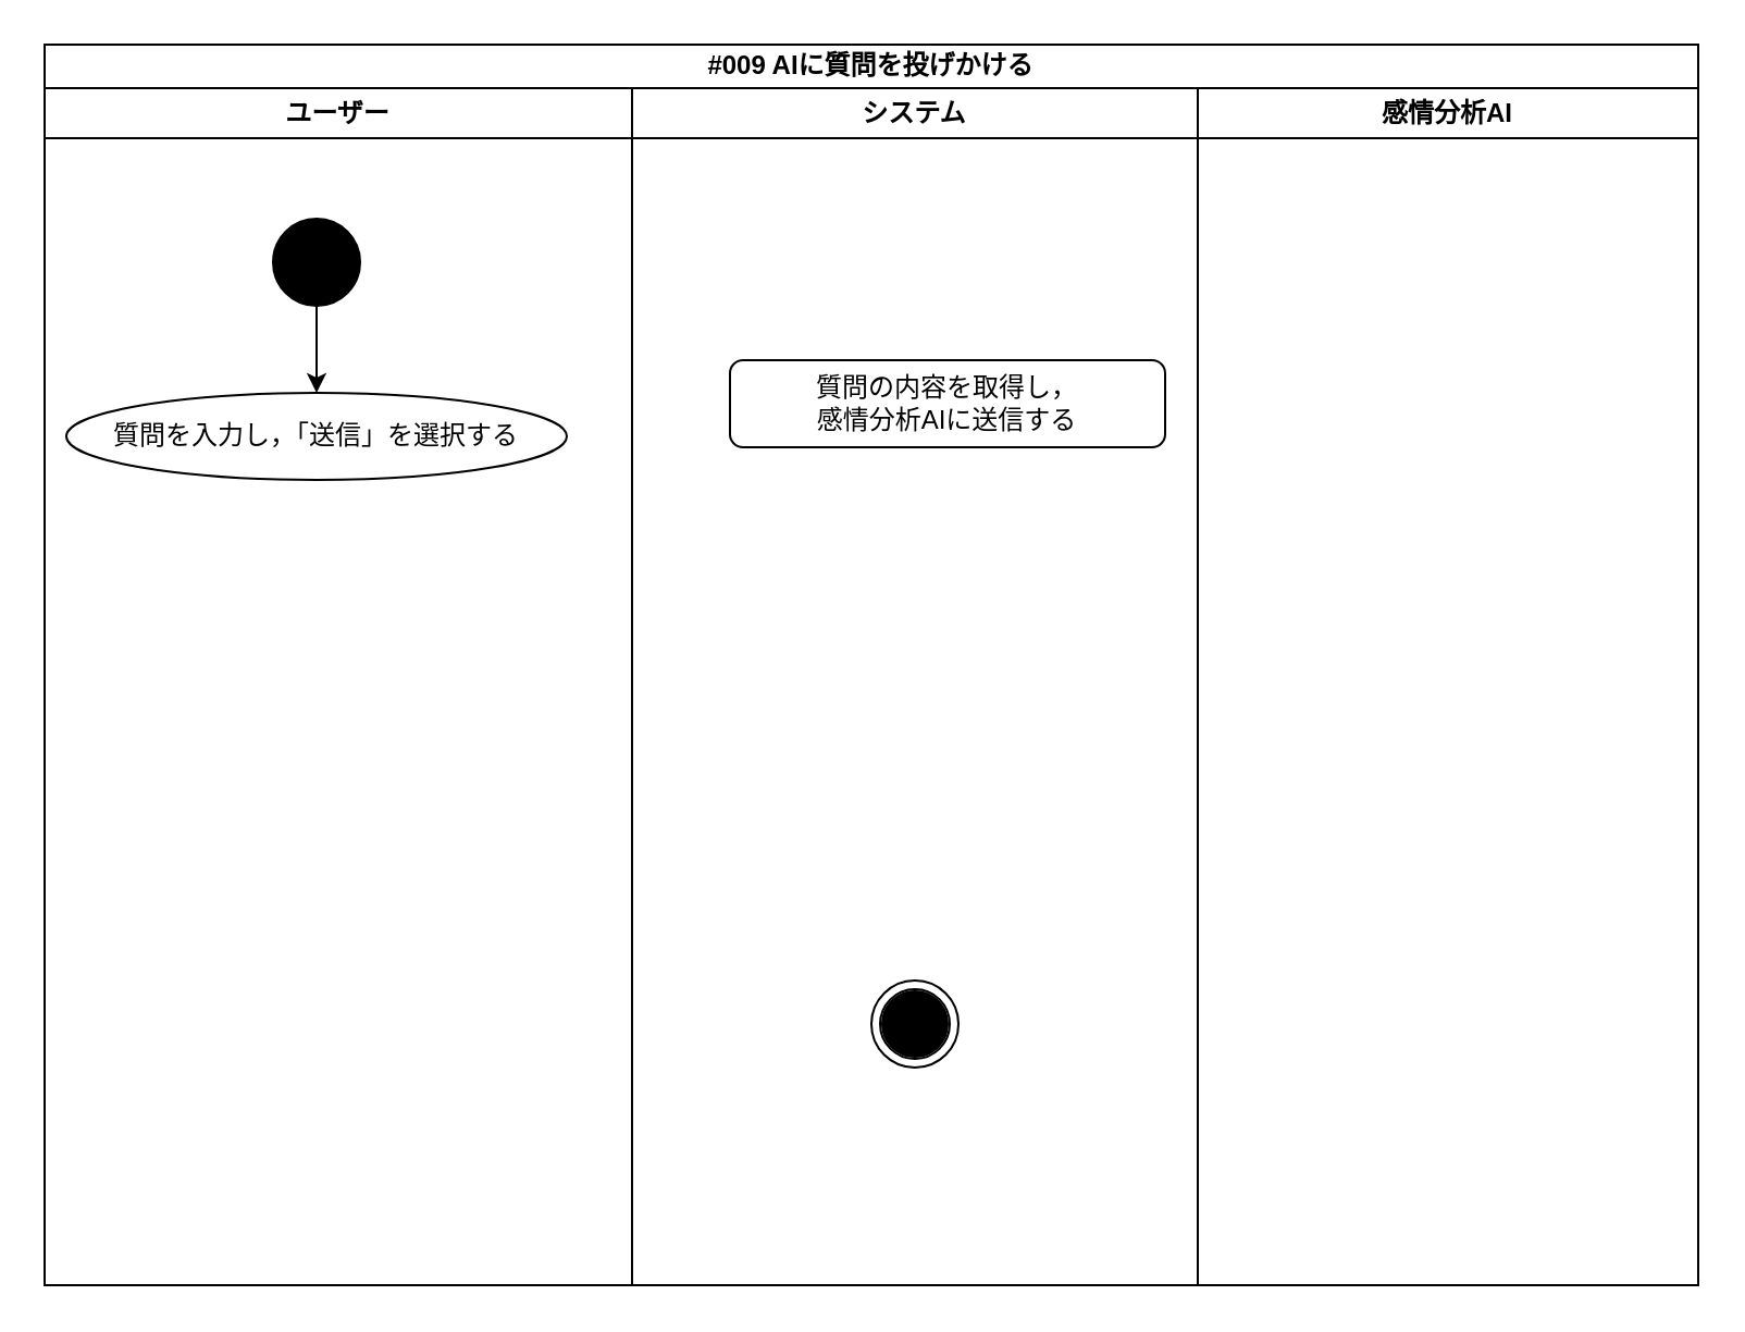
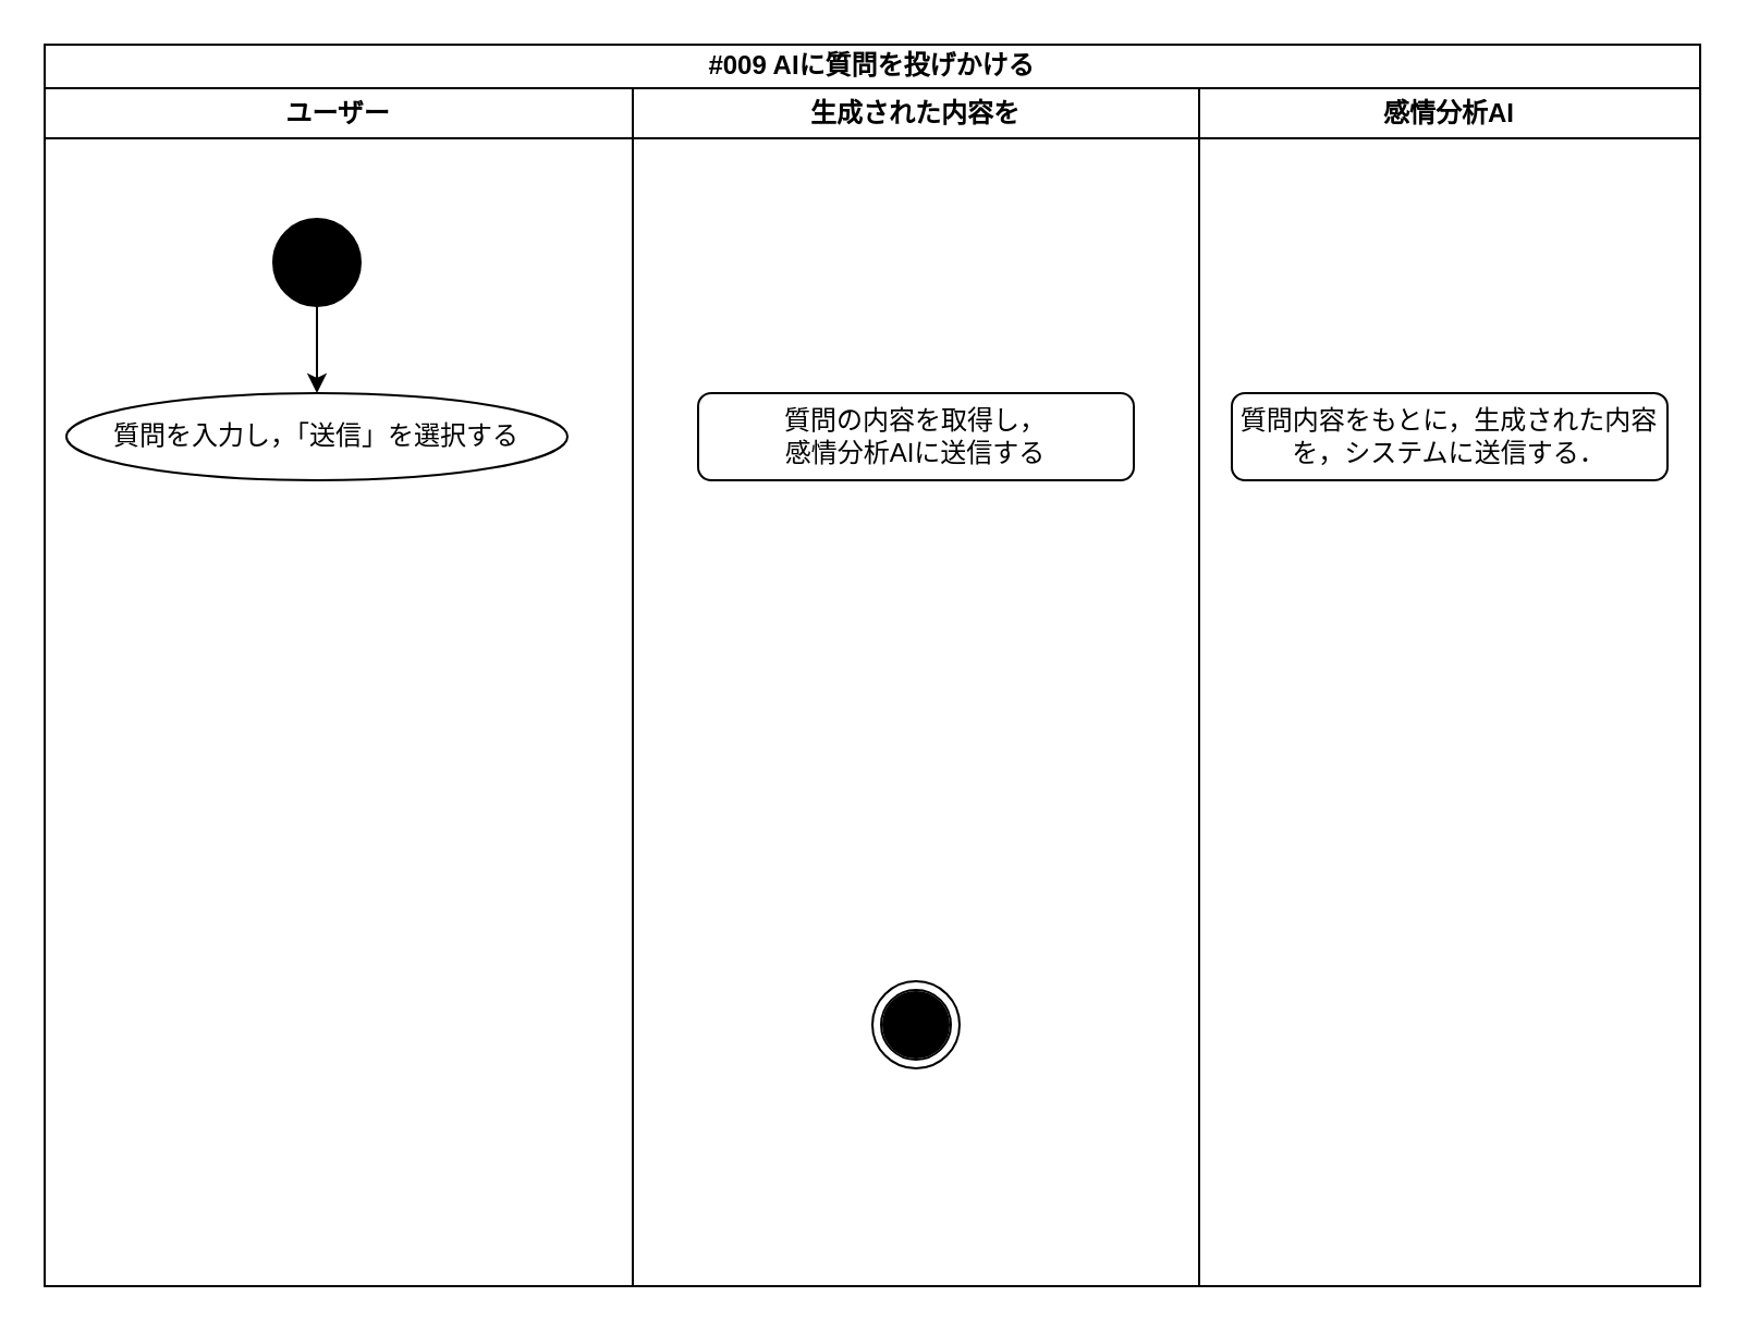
- <mxCell id="7" value="システム" style="swimlane;whiteSpace=wrap;html=1;" parent="2" vertex="1"><mxGeometry x="270" y="20" width="260" height="550" as="geometry"><mxRectangle x="320" y="20" width="90" height="30" as="alternateBounds" /></mxGeometry></mxCell>
+ <mxCell id="7" value="生成された内容を" style="swimlane;whiteSpace=wrap;html=1;" parent="2" vertex="1"><mxGeometry x="270" y="20" width="260" height="550" as="geometry"><mxRectangle x="320" y="20" width="90" height="30" as="alternateBounds" /></mxGeometry></mxCell>
- <mxCell id="8" value="質問の内容を取得し，&lt;br&gt;感情分析AIに送信する" style="rounded=1;whiteSpace=wrap;html=1;fillColor=none;" parent="7" vertex="1"><mxGeometry x="45" y="125" width="200" height="40" as="geometry" /></mxCell>
+ <mxCell id="8" value="質問の内容を取得し，&lt;br&gt;感情分析AIに送信する" style="rounded=1;whiteSpace=wrap;html=1;fillColor=none;" parent="7" vertex="1"><mxGeometry x="30" y="140" width="200" height="40" as="geometry" /></mxCell>
+ <mxCell id="14" value="質問内容をもとに，生成された内容を，システムに送信する．" style="rounded=1;whiteSpace=wrap;html=1;fillColor=none;" vertex="1" parent="13"><mxGeometry x="15" y="140" width="200" height="40" as="geometry" /></mxCell>
